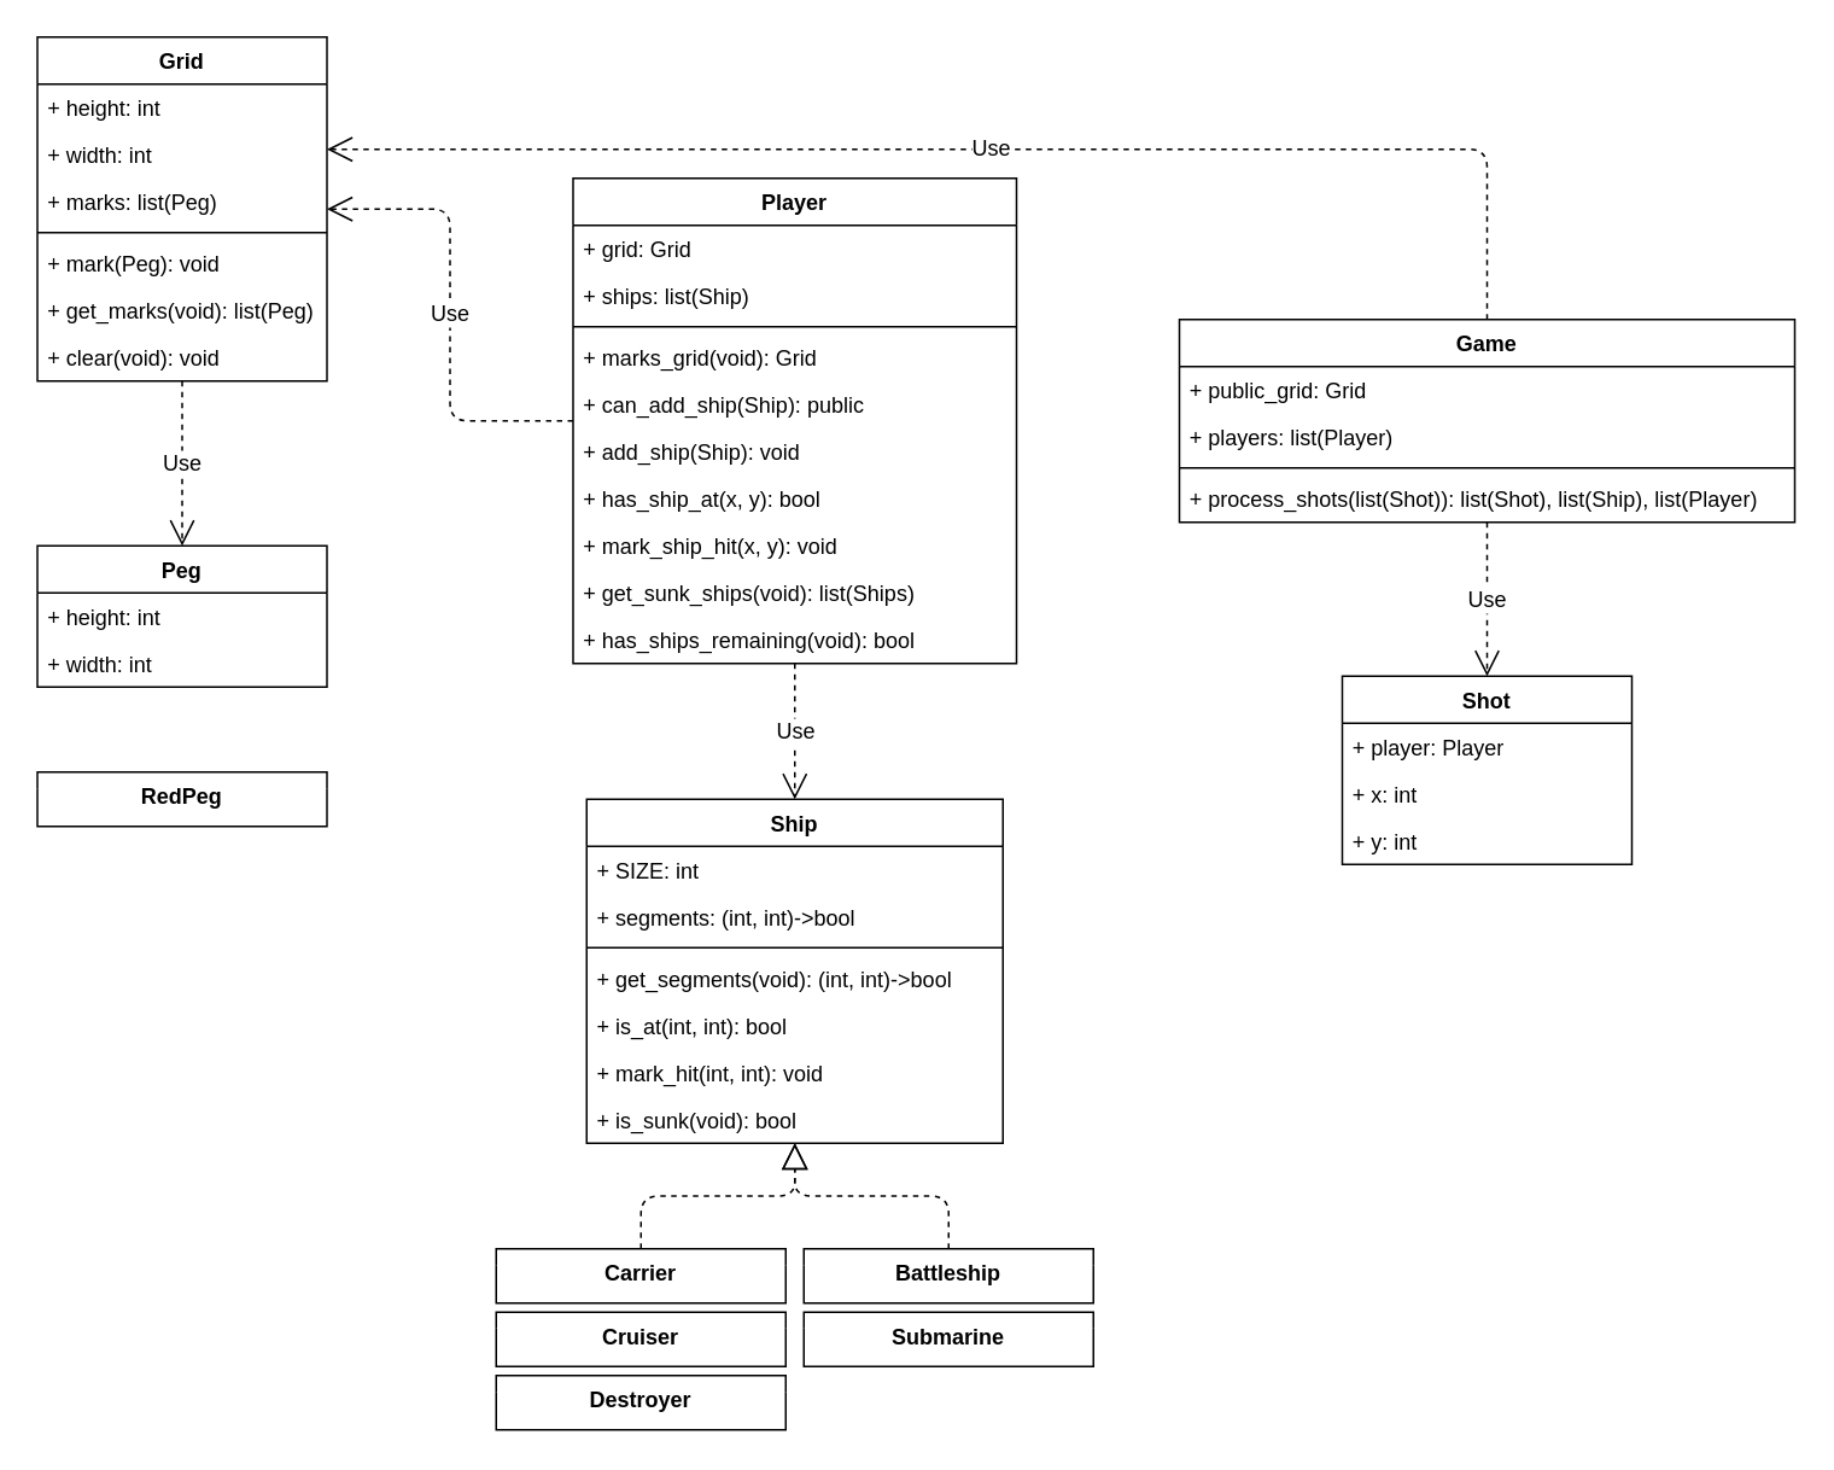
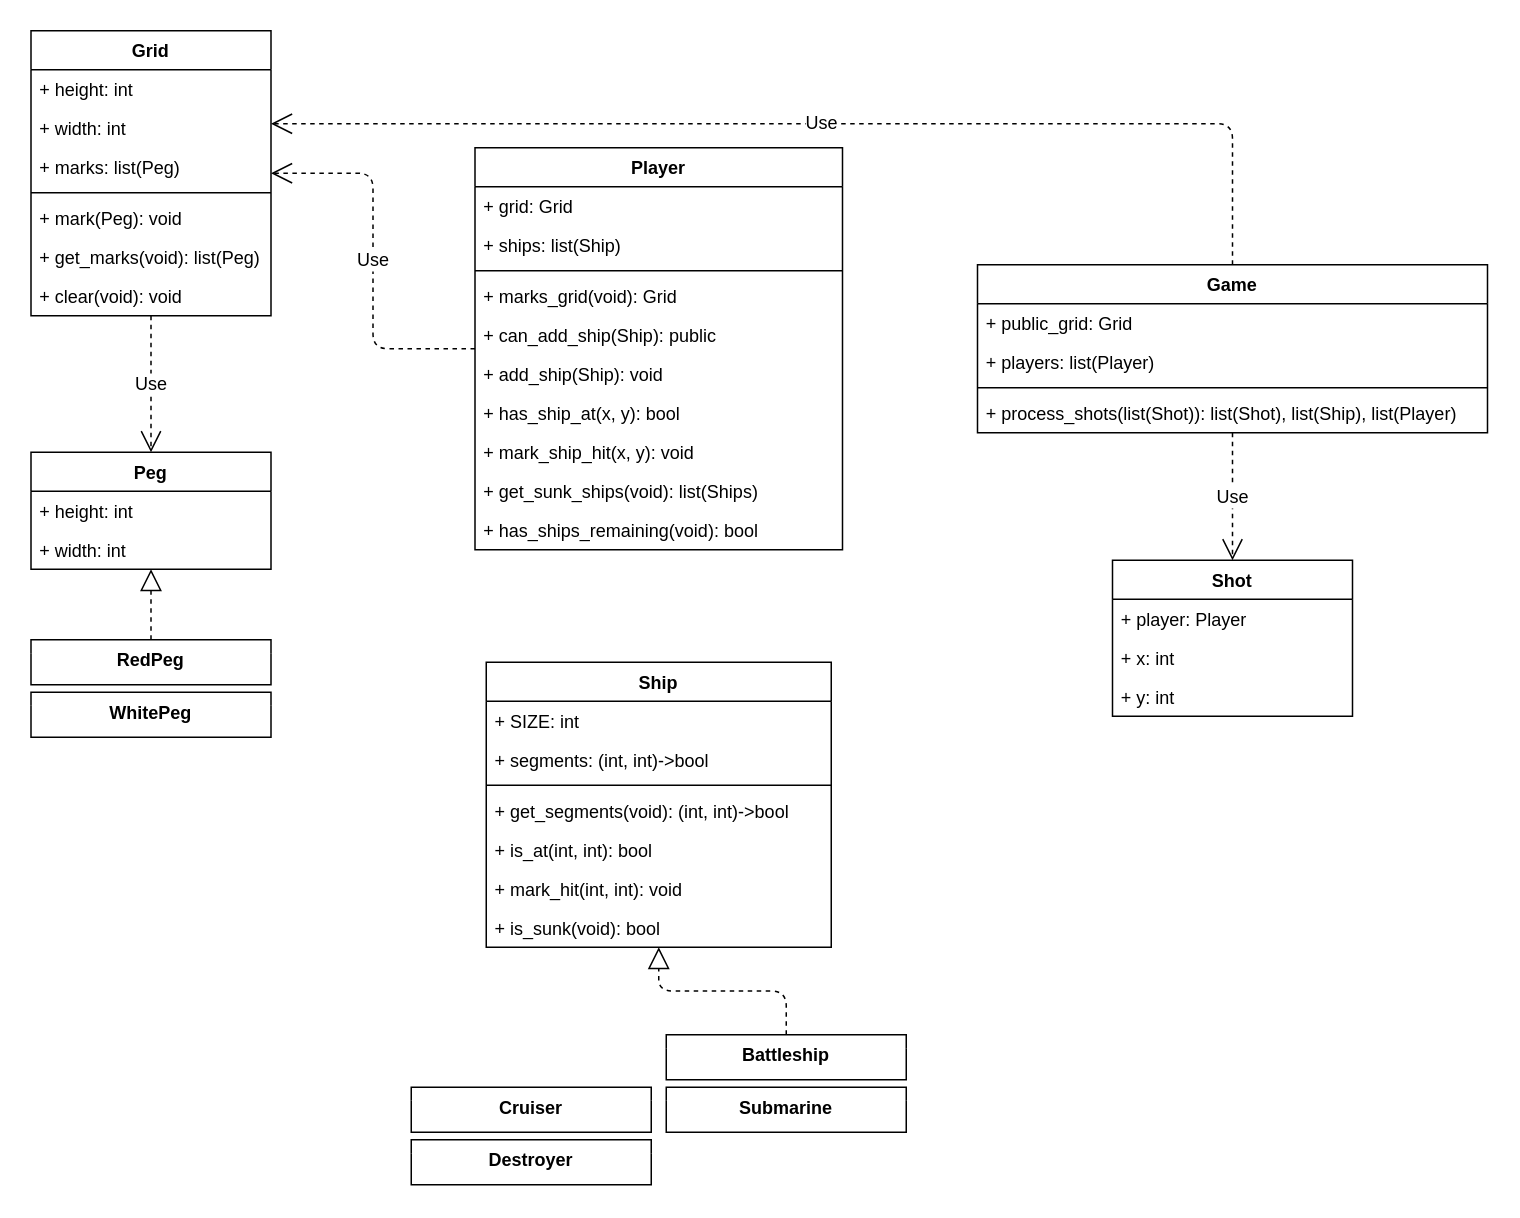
+ <mxCell id="19" value="" style="endArrow=block;dashed=1;endFill=0;endSize=12;html=1;" parent="1" source="15" target="48" edge="1"><mxGeometry width="160" relative="1" as="geometry"><mxPoint x="70" y="400.5" as="sourcePoint" /><mxPoint x="100.783" y="402" as="targetPoint" /></mxGeometry></mxCell>
- <mxCell id="33" value="Use" style="endArrow=open;endSize=12;dashed=1;html=1;fontSize=12;edgeStyle=orthogonalEdgeStyle;" parent="1" source="20" target="40" edge="1"><mxGeometry width="160" relative="1" as="geometry"><mxPoint x="316" y="197" as="sourcePoint" /><mxPoint x="196" y="307" as="targetPoint" /><Array as="points"><mxPoint x="439" y="397" /></Array></mxGeometry></mxCell>
+ <mxCell id="18" value="WhitePeg" style="swimlane;fontStyle=1;align=center;verticalAlign=top;childLayout=stackLayout;horizontal=1;startSize=9;horizontalStack=0;resizeParent=1;resizeParentMax=0;resizeLast=0;collapsible=1;marginBottom=0;swimlaneLine=0;" parent="1" vertex="1"><mxGeometry x="20" y="461" width="160" height="30" as="geometry" /></mxCell>
- <mxCell id="2" value="" style="endArrow=block;dashed=1;endFill=0;endSize=12;html=1;edgeStyle=orthogonalEdgeStyle;" parent="1" source="16" target="40" edge="1"><mxGeometry width="160" relative="1" as="geometry"><mxPoint x="414.5" y="700.879" as="sourcePoint" /><mxPoint x="494.172" y="615.776" as="targetPoint" /></mxGeometry></mxCell>
- <mxCell id="16" value="Carrier" style="swimlane;fontStyle=1;align=center;verticalAlign=top;childLayout=stackLayout;horizontal=1;startSize=9;horizontalStack=0;resizeParent=1;resizeParentMax=0;resizeLast=0;collapsible=1;marginBottom=0;swimlaneLine=0;" parent="1" vertex="1"><mxGeometry x="273.5" y="689.379" width="160" height="30" as="geometry" /></mxCell>
